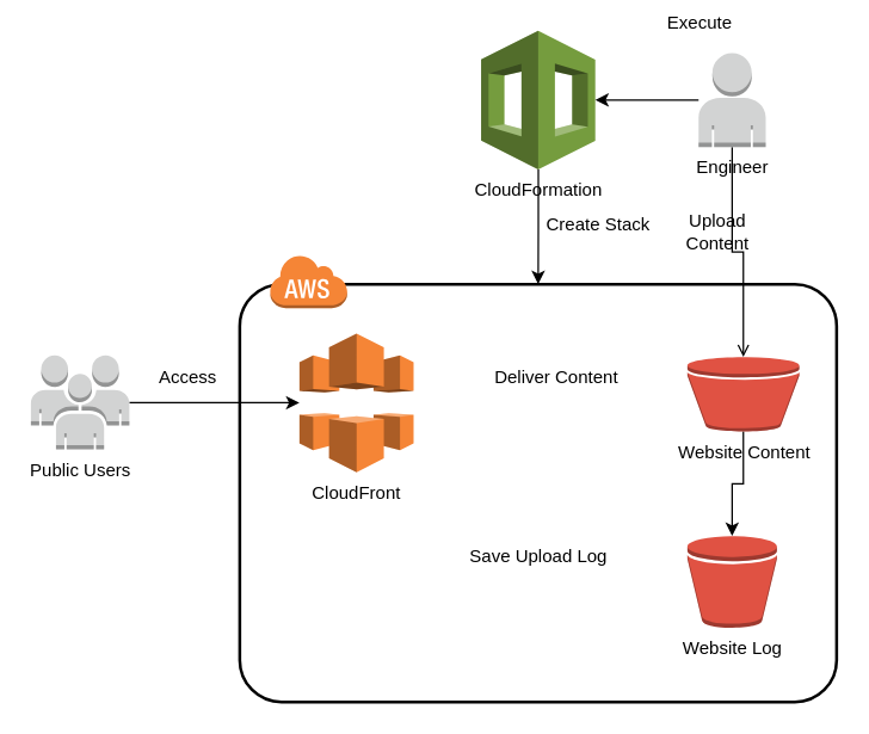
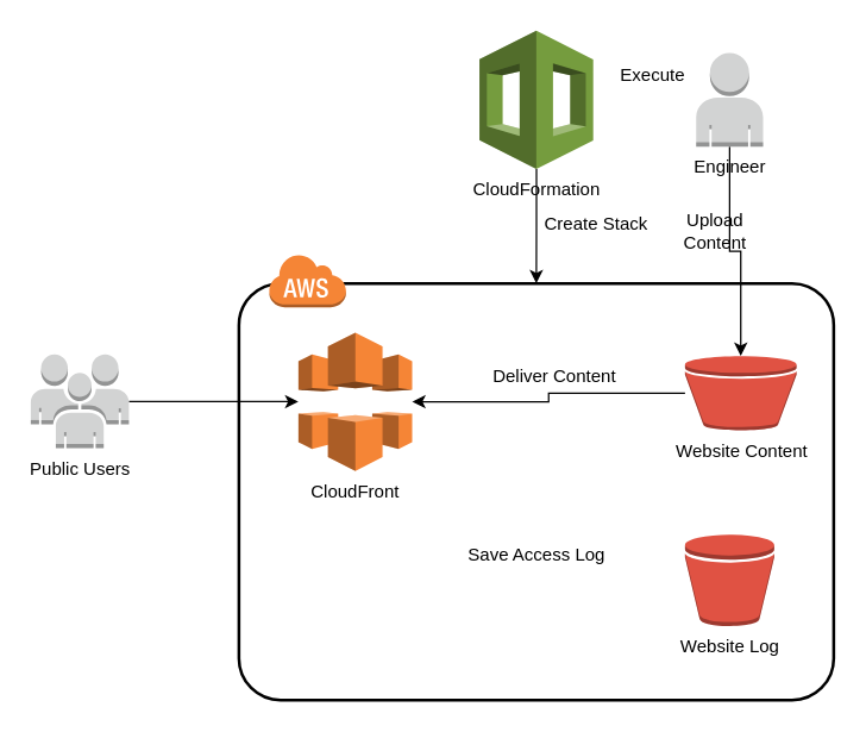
- <mxCell id="14" value="Execute" style="text;html=1;align=center;verticalAlign=middle;resizable=0;points=[];autosize=1;" vertex="1" parent="1"><mxGeometry x="437.5" y="5" width="60" height="20" as="geometry" /></mxCell>
+ <mxCell id="14" value="Execute" style="text;html=1;align=center;verticalAlign=middle;resizable=0;points=[];autosize=1;" vertex="1" parent="1"><mxGeometry x="407.5" y="40" width="60" height="20" as="geometry" /></mxCell>
- <mxCell id="9" style="edgeStyle=orthogonalEdgeStyle;rounded=0;orthogonalLoop=1;jettySize=auto;html=1;" edge="1" parent="1" source="11" target="7"><mxGeometry relative="1" as="geometry" /></mxCell>
- <mxCell id="10" style="edgeStyle=orthogonalEdgeStyle;rounded=0;orthogonalLoop=1;jettySize=auto;html=1;entryX=0.5;entryY=0;entryDx=0;entryDy=0;entryPerimeter=0;endArrow=open;" edge="1" parent="1" source="11" target="4"><mxGeometry relative="1" as="geometry" /></mxCell>
+ <mxCell id="10" style="edgeStyle=orthogonalEdgeStyle;rounded=0;orthogonalLoop=1;jettySize=auto;html=1;entryX=0.5;entryY=0;entryDx=0;entryDy=0;entryPerimeter=0;" edge="1" parent="1" source="11" target="4"><mxGeometry relative="1" as="geometry" /></mxCell>
- <mxCell id="17" value="Access" style="text;html=1;align=center;verticalAlign=middle;resizable=0;points=[];autosize=1;" vertex="1" parent="1"><mxGeometry x="100" y="243" width="50" height="20" as="geometry" /></mxCell>
- <mxCell id="3" style="edgeStyle=orthogonalEdgeStyle;rounded=0;orthogonalLoop=1;jettySize=auto;html=1;" edge="1" parent="1" source="4" target="5"><mxGeometry relative="1" as="geometry" /></mxCell>
+ <mxCell id="3" style="edgeStyle=orthogonalEdgeStyle;rounded=0;orthogonalLoop=1;jettySize=auto;html=1;" edge="1" parent="1" source="4" target="8"><mxGeometry relative="1" as="geometry" /></mxCell>
- <mxCell id="19" value="Save Upload Log" style="text;html=1;align=center;verticalAlign=middle;resizable=0;points=[];autosize=1;" vertex="1" parent="1"><mxGeometry x="305" y="363" width="110" height="20" as="geometry" /></mxCell>
+ <mxCell id="19" value="Save Access Log" style="text;html=1;align=center;verticalAlign=middle;resizable=0;points=[];autosize=1;" vertex="1" parent="1"><mxGeometry x="305" y="363" width="110" height="20" as="geometry" /></mxCell>
